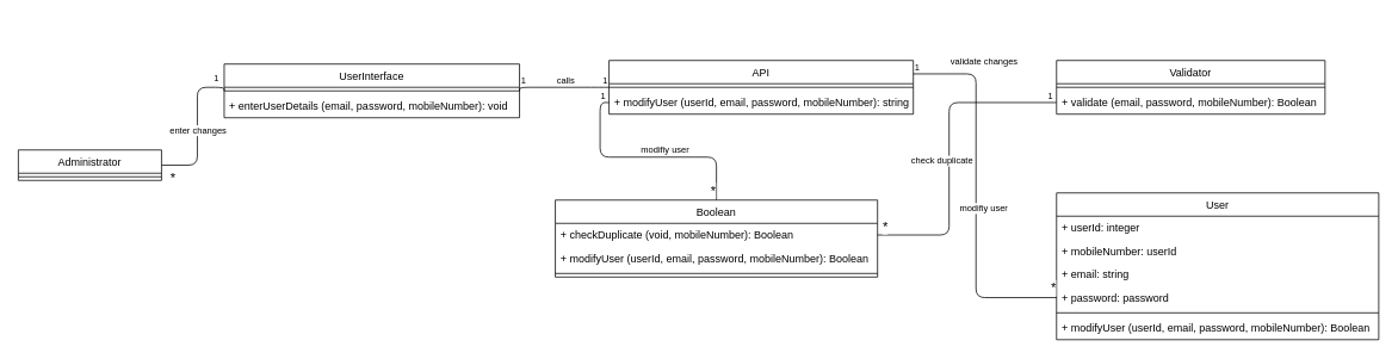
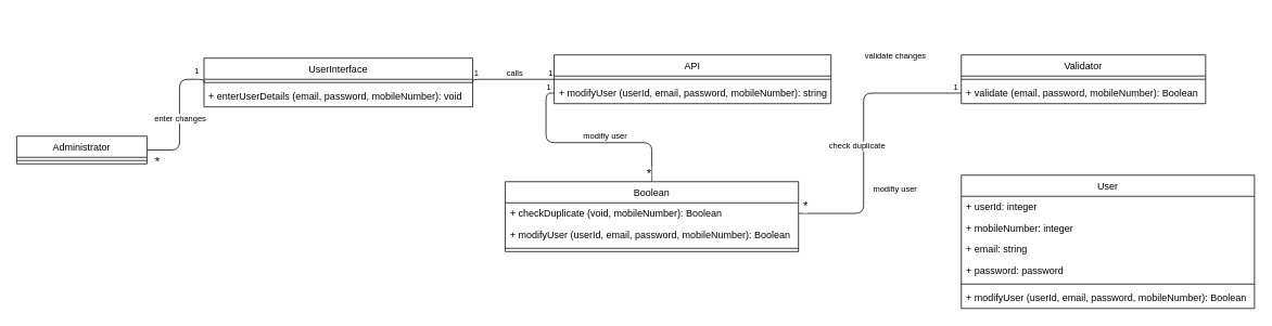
- <mxCell id="37" value="" style="endArrow=none;html=1;edgeStyle=orthogonalEdgeStyle;exitX=1;exitY=0.25;exitDx=0;exitDy=0;entryX=0;entryY=0.5;entryDx=0;entryDy=0;" parent="1" source="16" target="34" edge="1"><mxGeometry relative="1" as="geometry"><mxPoint x="982" y="116.5" as="sourcePoint" /><mxPoint x="1180" y="262" as="targetPoint" /><Array as="points"><mxPoint x="1090" y="82" /><mxPoint x="1090" y="332" /></Array></mxGeometry></mxCell>
- <mxCell id="38" value="1" style="resizable=0;html=1;align=left;verticalAlign=bottom;labelBackgroundColor=#ffffff;fontSize=10;" parent="37" connectable="0" vertex="1"><mxGeometry x="-1" relative="1" as="geometry"><mxPoint as="offset" /></mxGeometry></mxCell>
- <mxCell id="39" value="&lt;font style=&quot;font-size: 15px&quot;&gt;*&lt;/font&gt;" style="resizable=0;html=1;align=right;verticalAlign=bottom;labelBackgroundColor=#ffffff;fontSize=10;" parent="37" connectable="0" vertex="1"><mxGeometry x="1" relative="1" as="geometry" /></mxCell>
- <mxCell id="32" value="+ mobileNumber: userId" style="text;strokeColor=none;fillColor=none;align=left;verticalAlign=top;spacingLeft=4;spacingRight=4;overflow=hidden;rotatable=0;points=[[0,0.5],[1,0.5]];portConstraint=eastwest;" parent="30" vertex="1"><mxGeometry y="52" width="360" height="26" as="geometry" /></mxCell>
+ <mxCell id="32" value="+ mobileNumber: integer" style="text;strokeColor=none;fillColor=none;align=left;verticalAlign=top;spacingLeft=4;spacingRight=4;overflow=hidden;rotatable=0;points=[[0,0.5],[1,0.5]];portConstraint=eastwest;" parent="30" vertex="1"><mxGeometry y="52" width="360" height="26" as="geometry" /></mxCell>
